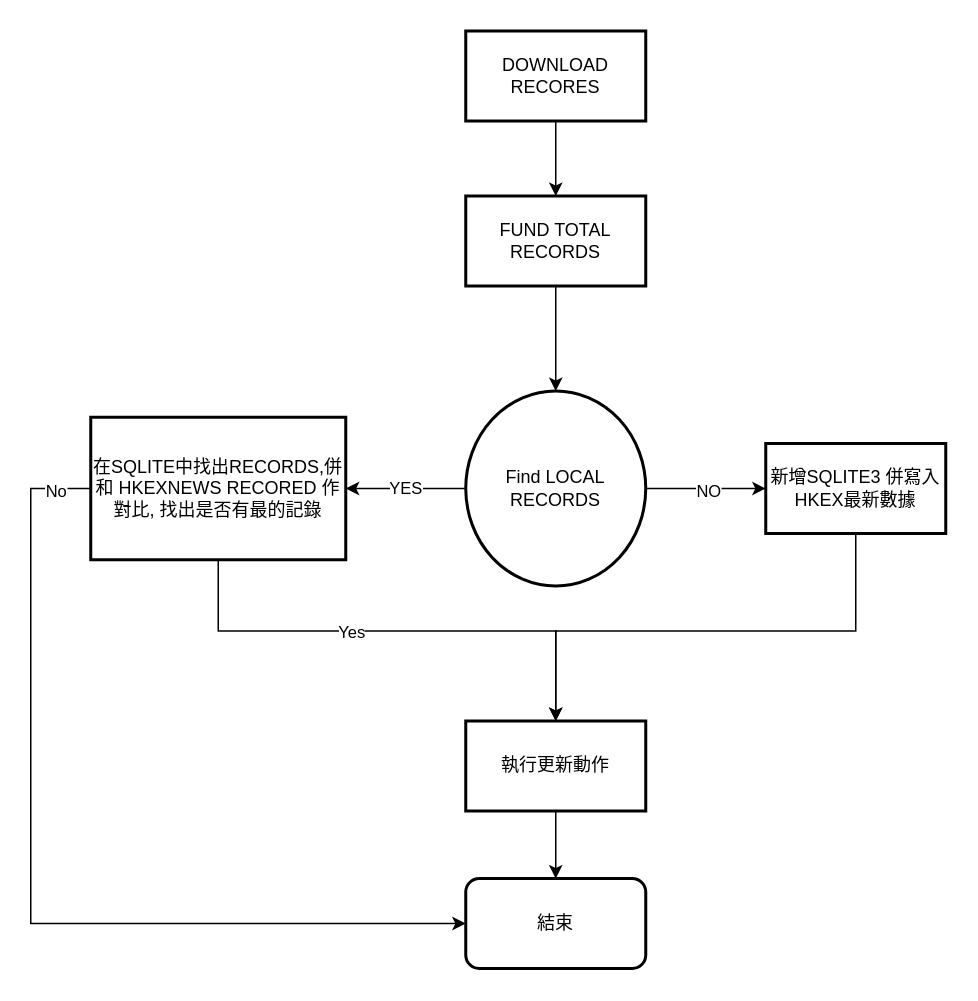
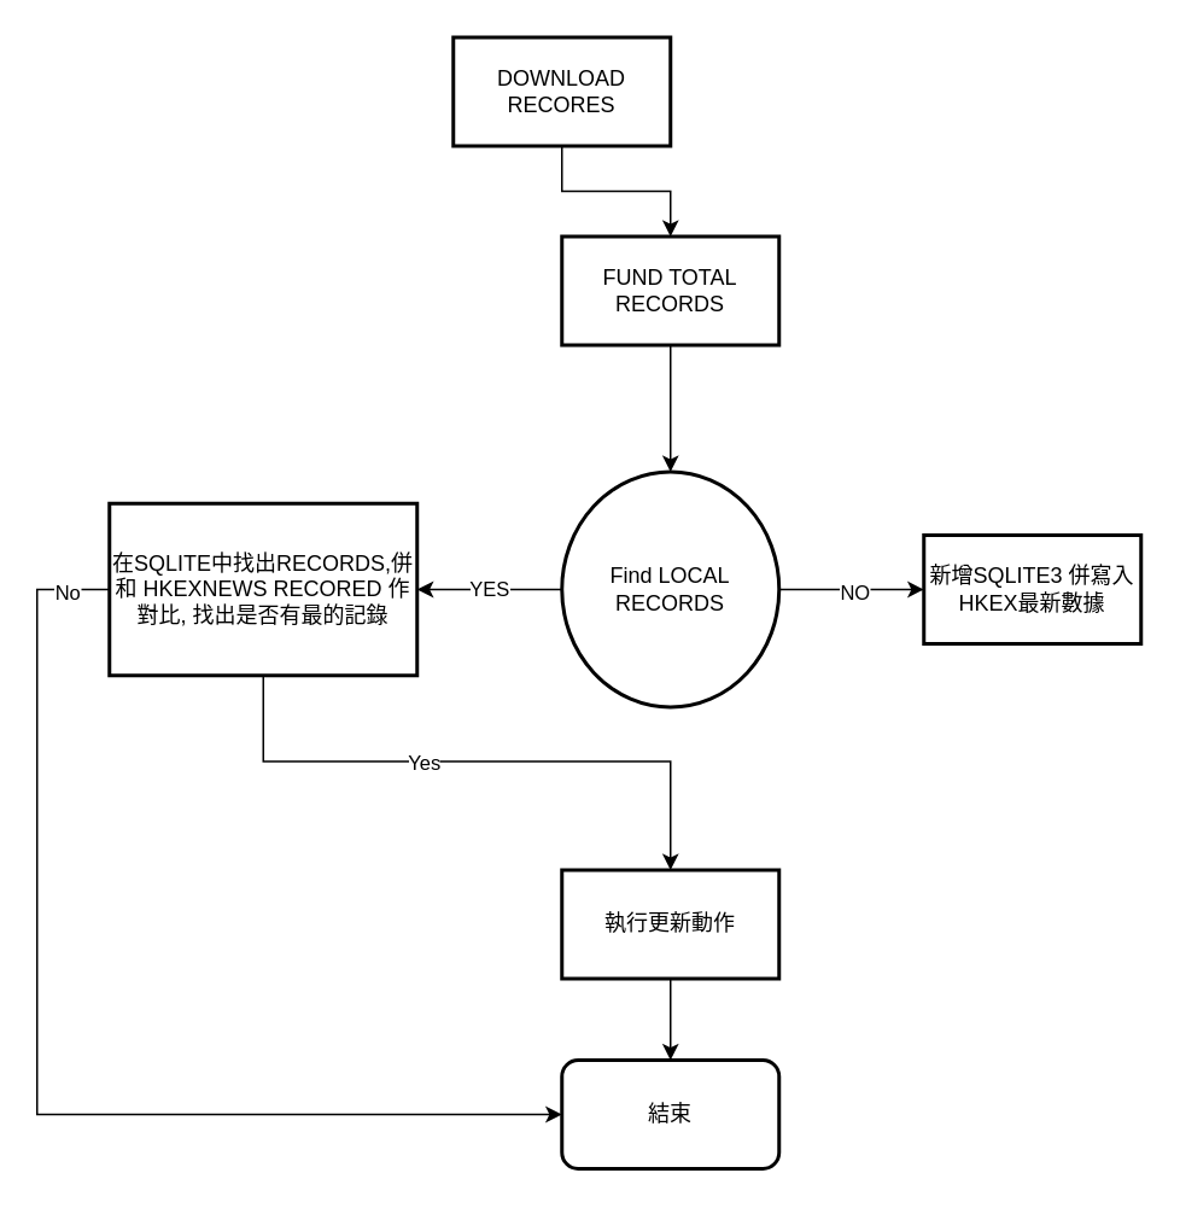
- <mxCell id="3" value="DOWNLOAD RECORES" style="whiteSpace=wrap;html=1;strokeWidth=2;" parent="1" vertex="1"><mxGeometry x="310" y="20" width="120" height="60" as="geometry" /></mxCell>
+ <mxCell id="3" value="DOWNLOAD RECORES" style="whiteSpace=wrap;html=1;strokeWidth=2;" parent="1" vertex="1"><mxGeometry x="250" y="20" width="120" height="60" as="geometry" /></mxCell>
- <mxCell id="18" value="" style="endArrow=classic;html=1;rounded=0;entryX=0.5;entryY=0;entryDx=0;entryDy=0;exitX=0.5;exitY=1;exitDx=0;exitDy=0;edgeStyle=elbowEdgeStyle;elbow=vertical;" edge="1" parent="1" source="11" target="17"><mxGeometry width="50" height="50" relative="1" as="geometry"><mxPoint x="470" y="440" as="sourcePoint" /><mxPoint x="390" y="340" as="targetPoint" /><Array as="points"><mxPoint x="470" y="420" /></Array></mxGeometry></mxCell>
